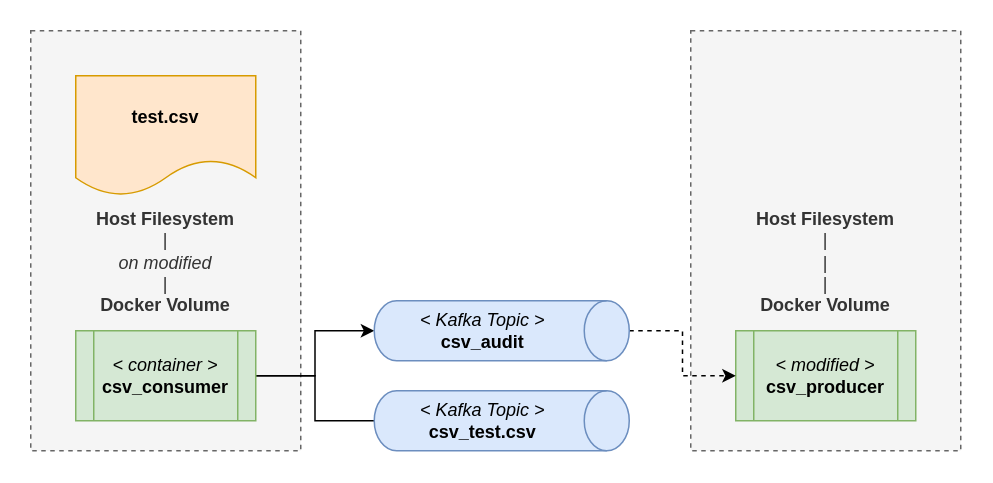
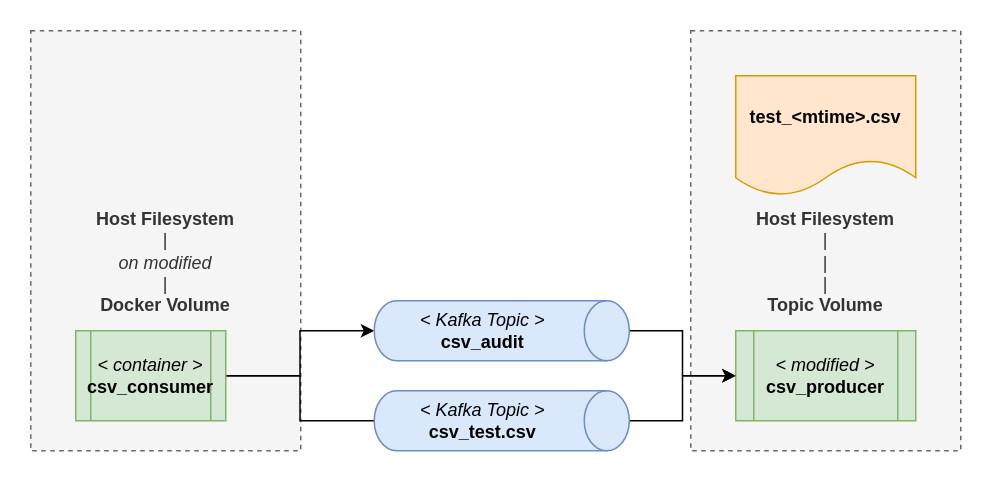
- <mxCell id="4" value="test.csv" style="shape=document;whiteSpace=wrap;html=1;boundedLbl=1;fontStyle=1;fillColor=#ffe6cc;strokeColor=#d79b00;" vertex="1" parent="1"><mxGeometry x="50" y="50" width="120" height="80" as="geometry" /></mxCell>
+ <mxCell id="10" value="test_&amp;lt;mtime&amp;gt;.csv" style="shape=document;whiteSpace=wrap;html=1;boundedLbl=1;fontStyle=1;fillColor=#ffe6cc;strokeColor=#d79b00;" vertex="1" parent="1"><mxGeometry x="490" y="50" width="120" height="80" as="geometry" /></mxCell>
- <mxCell id="2" value="&lt;br&gt;&lt;br&gt;&lt;b&gt;Host Filesystem&lt;/b&gt;&lt;br&gt;|&lt;br&gt;|&lt;br&gt;|&lt;br&gt;&lt;b&gt;Docker Volume&lt;/b&gt;" style="rounded=0;whiteSpace=wrap;html=1;dashed=1;fillColor=#f5f5f5;strokeColor=#666666;fontColor=#333333;" vertex="1" parent="1"><mxGeometry x="460" y="20" width="180" height="280" as="geometry" /></mxCell>
+ <mxCell id="2" value="&lt;br&gt;&lt;br&gt;&lt;b&gt;Host Filesystem&lt;/b&gt;&lt;br&gt;|&lt;br&gt;|&lt;br&gt;|&lt;br&gt;&lt;b&gt;Topic Volume&lt;/b&gt;" style="rounded=0;whiteSpace=wrap;html=1;dashed=1;fillColor=#f5f5f5;strokeColor=#666666;fontColor=#333333;" vertex="1" parent="1"><mxGeometry x="460" y="20" width="180" height="280" as="geometry" /></mxCell>
- <mxCell id="12" style="edgeStyle=orthogonalEdgeStyle;rounded=0;orthogonalLoop=1;jettySize=auto;html=1;dashed=1;" edge="1" parent="1" source="13" target="11"><mxGeometry relative="1" as="geometry" /></mxCell>
+ <mxCell id="12" style="edgeStyle=orthogonalEdgeStyle;rounded=0;orthogonalLoop=1;jettySize=auto;html=1;" edge="1" parent="1" source="13" target="11"><mxGeometry relative="1" as="geometry" /></mxCell>
- <mxCell id="7" value="&lt;i&gt;&amp;lt; container &amp;gt;&lt;/i&gt;&lt;br&gt;&lt;b&gt;csv_consumer&lt;/b&gt;" style="shape=process;whiteSpace=wrap;html=1;backgroundOutline=1;fillColor=#d5e8d4;strokeColor=#82b366;" vertex="1" parent="1"><mxGeometry x="50" y="220" width="120" height="60" as="geometry" /></mxCell>
+ <mxCell id="7" value="&lt;i&gt;&amp;lt; container &amp;gt;&lt;/i&gt;&lt;br&gt;&lt;b&gt;csv_consumer&lt;/b&gt;" style="shape=process;whiteSpace=wrap;html=1;backgroundOutline=1;fillColor=#d5e8d4;strokeColor=#82b366;" vertex="1" parent="1"><mxGeometry x="50" y="220" width="100" height="60" as="geometry" /></mxCell>
+ <mxCell id="8" style="edgeStyle=orthogonalEdgeStyle;rounded=0;orthogonalLoop=1;jettySize=auto;html=1;" edge="1" parent="1" source="9" target="11"><mxGeometry relative="1" as="geometry" /></mxCell>
